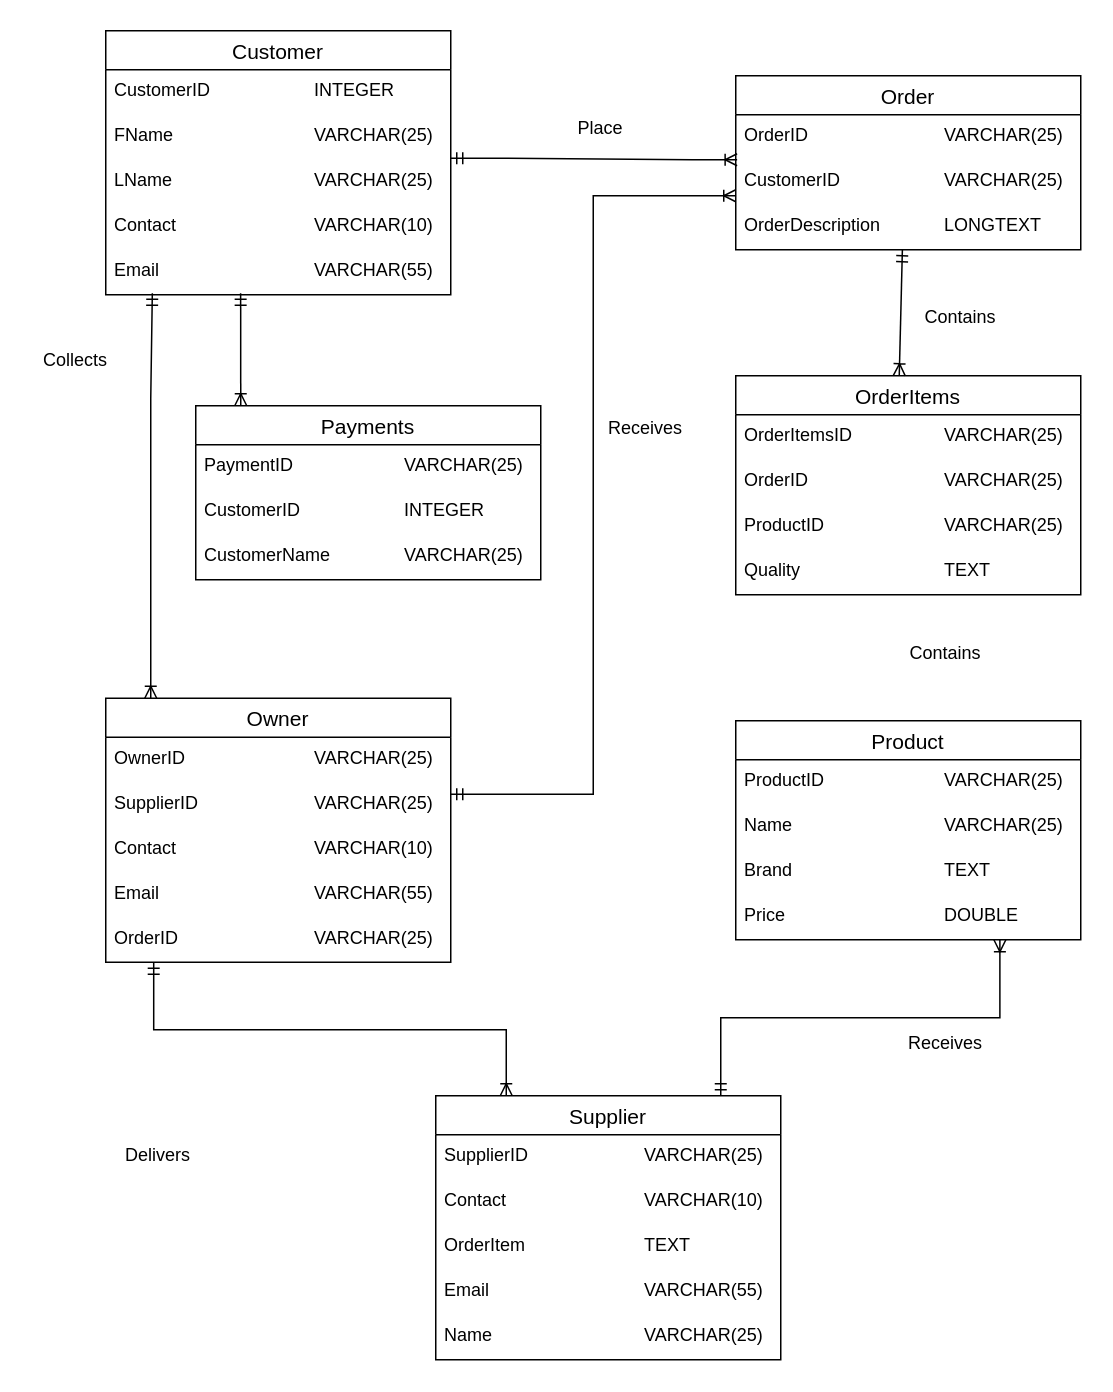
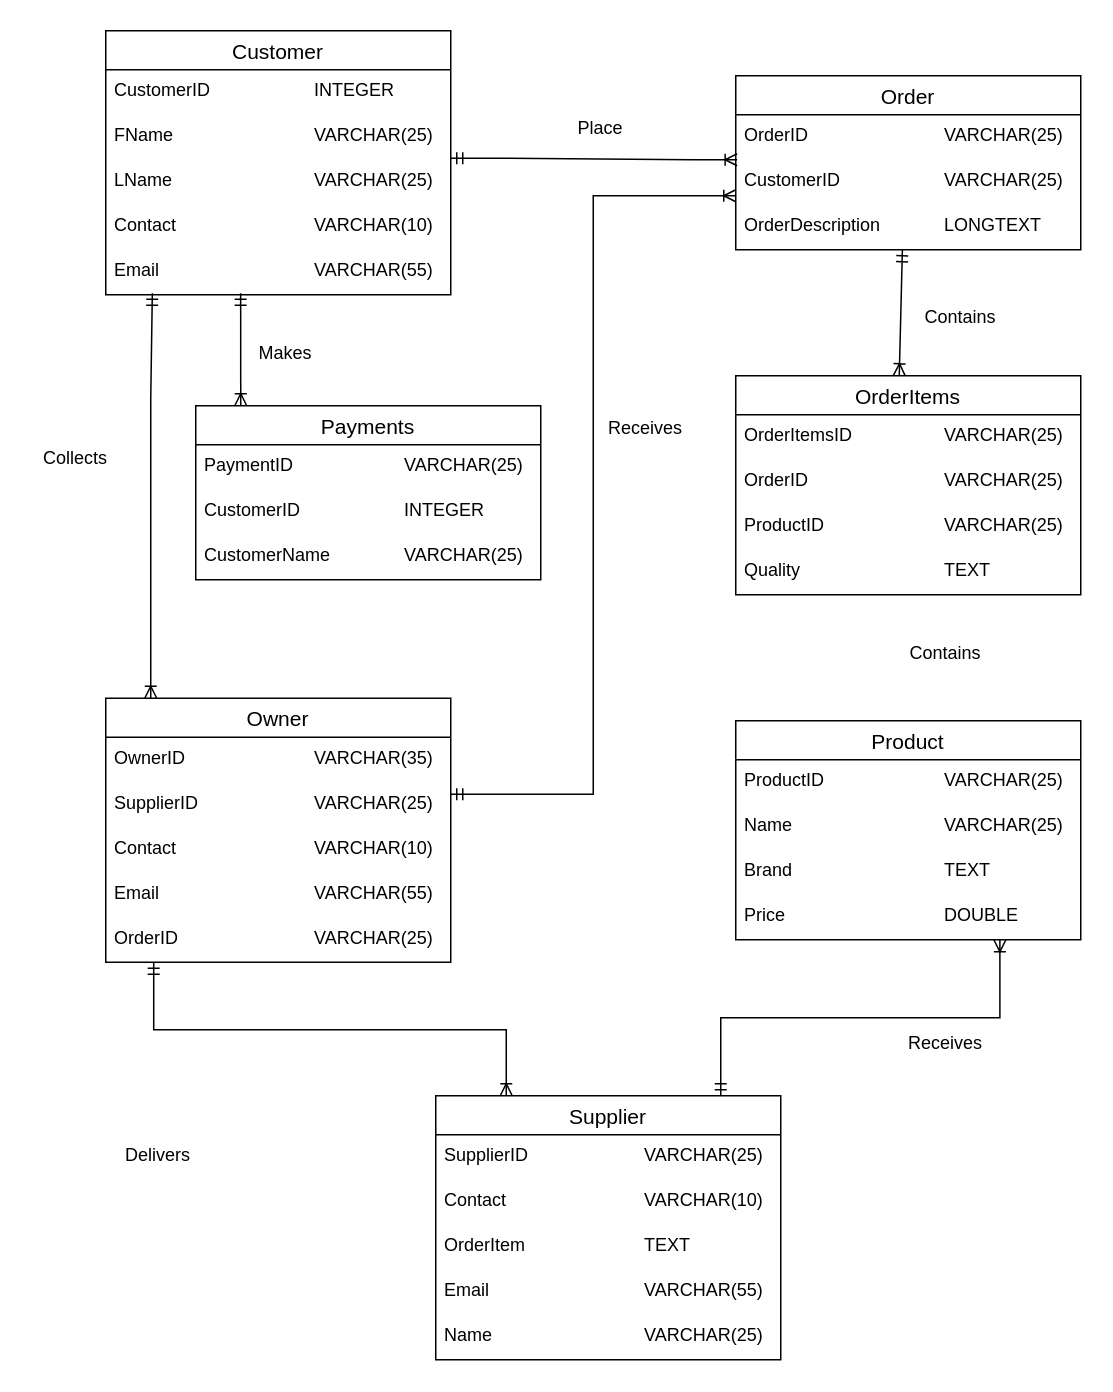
+ <mxCell id="51" value="Makes" style="text;html=1;strokeColor=none;fillColor=none;align=center;verticalAlign=middle;whiteSpace=wrap;rounded=0;" vertex="1" parent="1"><mxGeometry x="160" y="220" width="60" height="30" as="geometry" /></mxCell>
- <mxCell id="50" value="Collects" style="text;html=1;strokeColor=none;fillColor=none;align=center;verticalAlign=middle;whiteSpace=wrap;rounded=0;" vertex="1" parent="1"><mxGeometry x="20" y="225" width="60" height="30" as="geometry" /></mxCell>
+ <mxCell id="50" value="Collects" style="text;html=1;strokeColor=none;fillColor=none;align=center;verticalAlign=middle;whiteSpace=wrap;rounded=0;" vertex="1" parent="1"><mxGeometry x="20" y="290" width="60" height="30" as="geometry" /></mxCell>
- <mxCell id="27" value="OwnerID&lt;span style=&quot;white-space: pre;&quot;&gt;&#09;&lt;/span&gt;&lt;span style=&quot;white-space: pre;&quot;&gt;&#09;&lt;/span&gt;&lt;span style=&quot;white-space: pre;&quot;&gt;&#09;&lt;/span&gt;&lt;span style=&quot;white-space: pre;&quot;&gt;&#09;&lt;/span&gt;VARCHAR(25)" style="text;strokeColor=none;fillColor=none;spacingLeft=4;spacingRight=4;overflow=hidden;rotatable=0;points=[[0,0.5],[1,0.5]];portConstraint=eastwest;fontSize=12;whiteSpace=wrap;html=1;" vertex="1" parent="26"><mxGeometry y="26" width="230" height="30" as="geometry" /></mxCell>
+ <mxCell id="27" value="OwnerID&lt;span style=&quot;white-space: pre;&quot;&gt;&#09;&lt;/span&gt;&lt;span style=&quot;white-space: pre;&quot;&gt;&#09;&lt;/span&gt;&lt;span style=&quot;white-space: pre;&quot;&gt;&#09;&lt;/span&gt;&lt;span style=&quot;white-space: pre;&quot;&gt;&#09;&lt;/span&gt;VARCHAR(35)" style="text;strokeColor=none;fillColor=none;spacingLeft=4;spacingRight=4;overflow=hidden;rotatable=0;points=[[0,0.5],[1,0.5]];portConstraint=eastwest;fontSize=12;whiteSpace=wrap;html=1;" vertex="1" parent="26"><mxGeometry y="26" width="230" height="30" as="geometry" /></mxCell>
